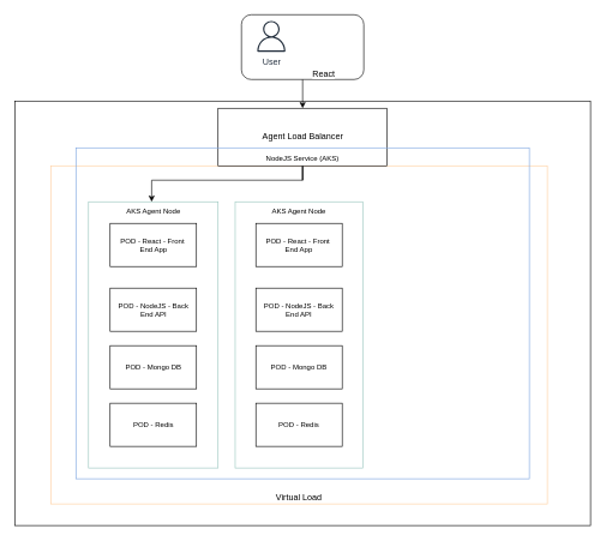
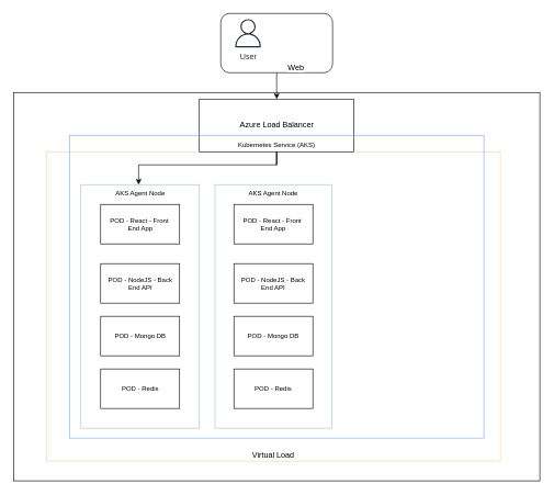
- <mxCell id="12" value="React" style="shape=image;html=1;verticalAlign=top;verticalLabelPosition=bottom;labelBackgroundColor=#ffffff;imageAspect=0;aspect=fixed;image=https://cdn4.iconfinder.com/data/icons/ionicons/512/icon-ios7-world-outline-128.png" parent="1" vertex="1"><mxGeometry x="425" y="41" width="48" height="48" as="geometry" /></mxCell>
+ <mxCell id="12" value="Web" style="shape=image;html=1;verticalAlign=top;verticalLabelPosition=bottom;labelBackgroundColor=#ffffff;imageAspect=0;aspect=fixed;image=https://cdn4.iconfinder.com/data/icons/ionicons/512/icon-ios7-world-outline-128.png" parent="1" vertex="1"><mxGeometry x="425" y="41" width="48" height="48" as="geometry" /></mxCell>
- <mxCell id="15" value="Agent Load Balancer" style="rounded=0;whiteSpace=wrap;html=1;labelBackgroundColor=none;" parent="1" vertex="1"><mxGeometry x="302.5" y="150" width="235" height="80" as="geometry" /></mxCell>
+ <mxCell id="15" value="Azure Load Balancer" style="rounded=0;whiteSpace=wrap;html=1;labelBackgroundColor=none;" parent="1" vertex="1"><mxGeometry x="302.5" y="150" width="235" height="80" as="geometry" /></mxCell>
- <mxCell id="22" value="&lt;font style=&quot;font-size: 10px&quot;&gt;NodeJS Service (AKS)&lt;/font&gt;" style="rounded=0;whiteSpace=wrap;html=1;labelBackgroundColor=none;strokeColor=#7EA6E0;verticalAlign=top;container=0;fillColor=none;" parent="1" vertex="1"><mxGeometry x="105" y="205" width="630" height="460" as="geometry" /></mxCell>
+ <mxCell id="22" value="&lt;font style=&quot;font-size: 10px&quot;&gt;Kubernetes Service (AKS)&lt;/font&gt;" style="rounded=0;whiteSpace=wrap;html=1;labelBackgroundColor=none;strokeColor=#7EA6E0;verticalAlign=top;container=0;fillColor=none;" parent="1" vertex="1"><mxGeometry x="105" y="205" width="630" height="460" as="geometry" /></mxCell>
